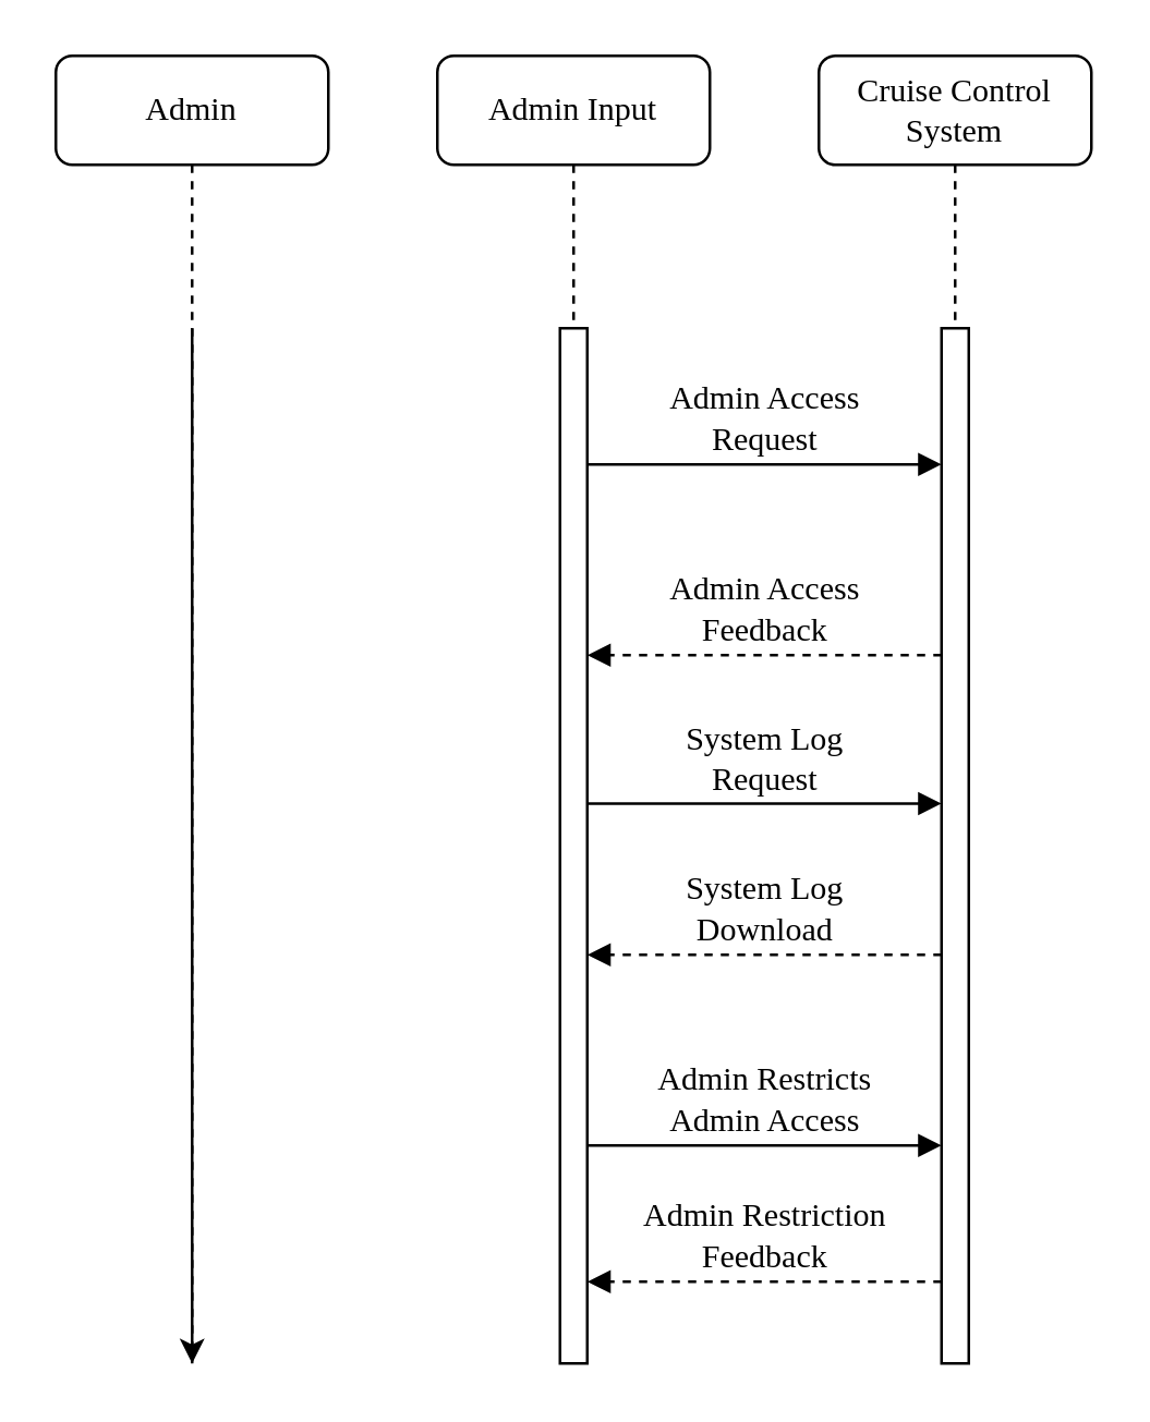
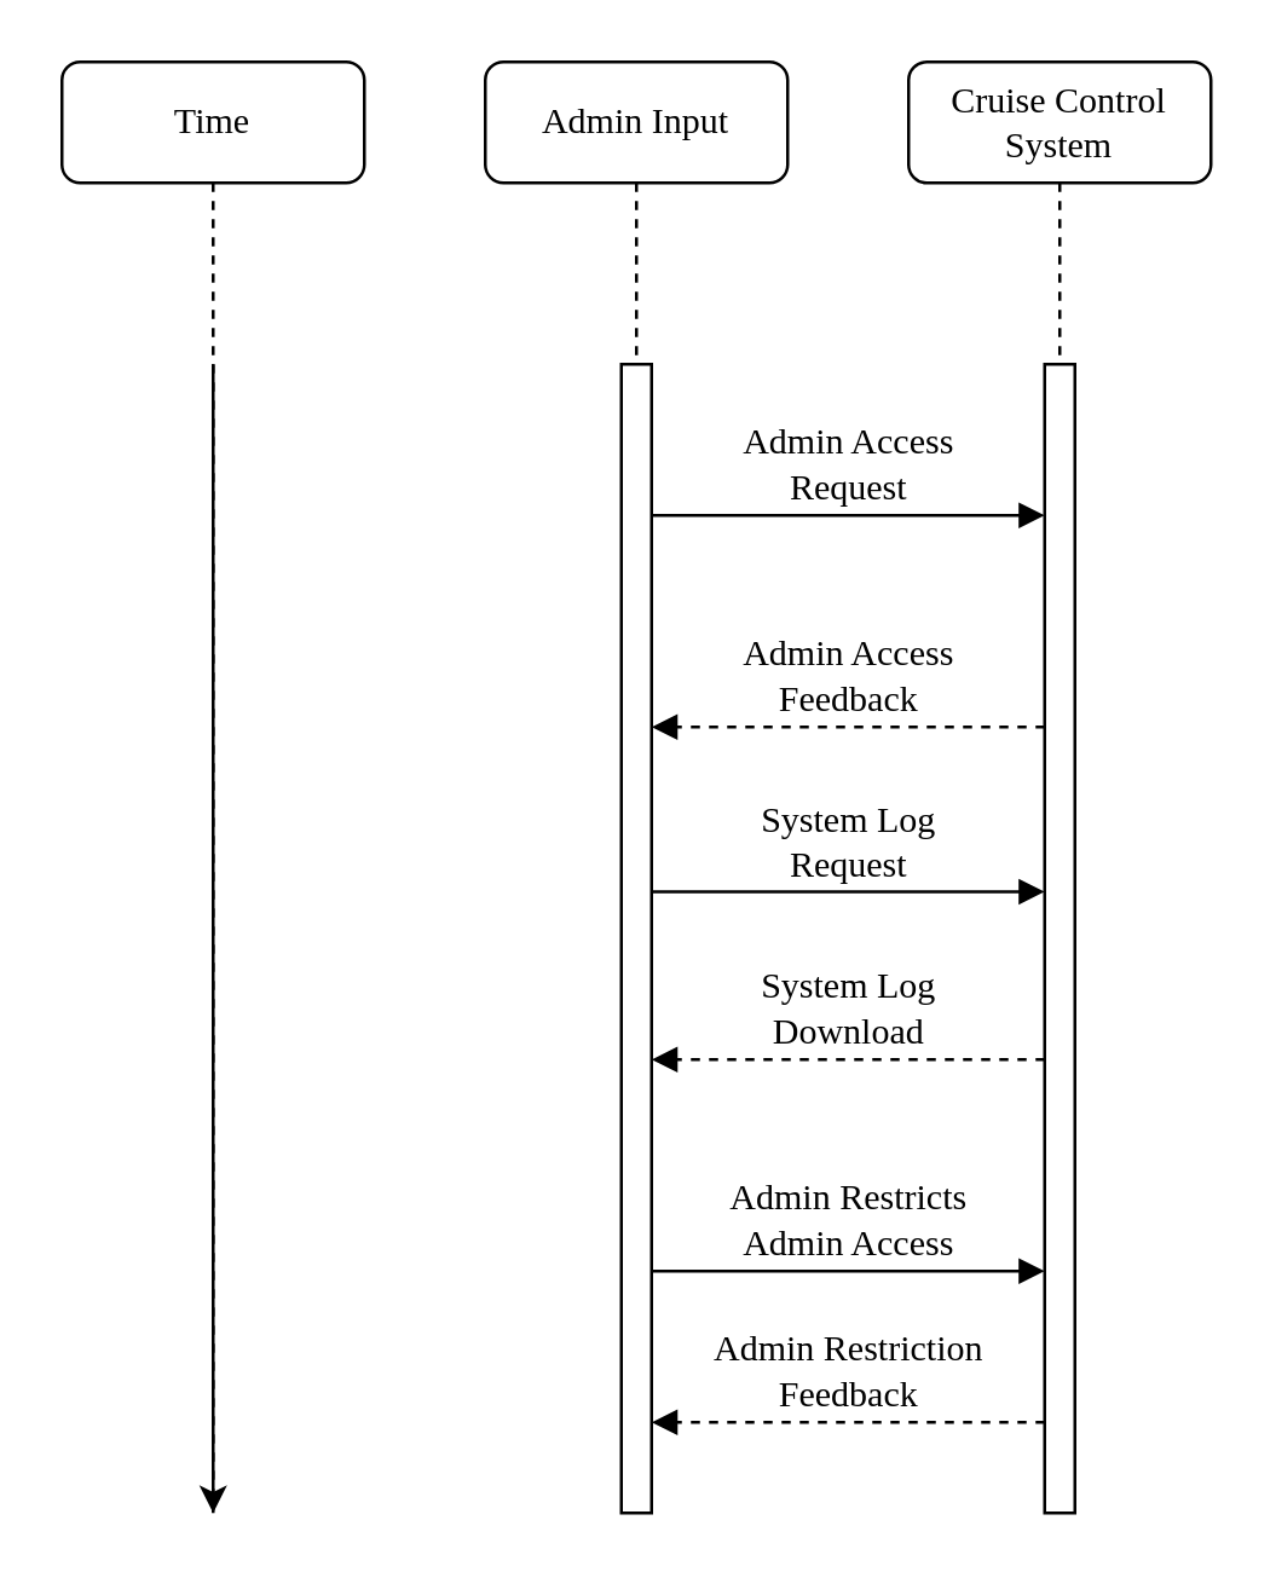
- <mxCell id="6" value="Admin" style="shape=umlLifeline;perimeter=lifelinePerimeter;whiteSpace=wrap;html=1;container=1;collapsible=0;recursiveResize=0;outlineConnect=0;rounded=1;shadow=0;comic=0;labelBackgroundColor=none;strokeWidth=1;fontFamily=Verdana;fontSize=12;align=center;fillColor=#ffffff;" parent="1" vertex="1"><mxGeometry x="20" y="20" width="100" height="480" as="geometry" /></mxCell>
+ <mxCell id="6" value="Time" style="shape=umlLifeline;perimeter=lifelinePerimeter;whiteSpace=wrap;html=1;container=1;collapsible=0;recursiveResize=0;outlineConnect=0;rounded=1;shadow=0;comic=0;labelBackgroundColor=none;strokeWidth=1;fontFamily=Verdana;fontSize=12;align=center;fillColor=#ffffff;" parent="1" vertex="1"><mxGeometry x="20" y="20" width="100" height="480" as="geometry" /></mxCell>
